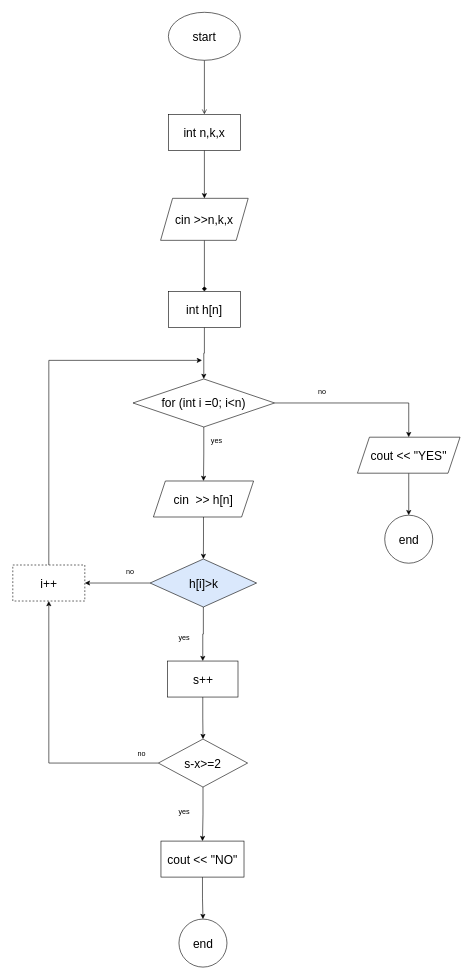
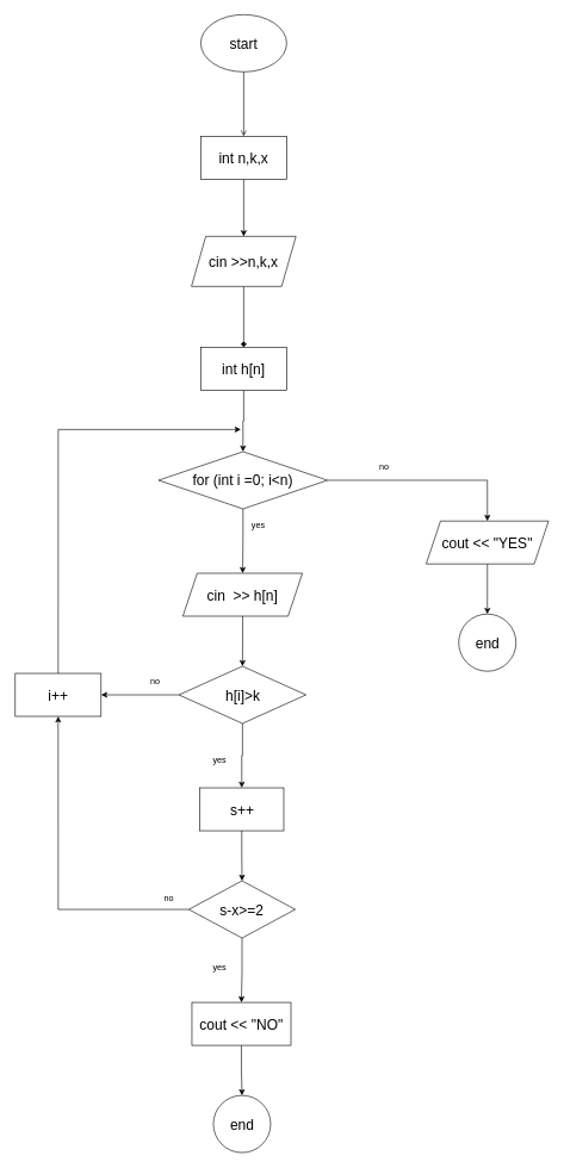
- <mxCell id="27" value="&lt;font style=&quot;font-size: 20px;&quot;&gt;i++&lt;/font&gt;" style="whiteSpace=wrap;html=1;dashed=1;" parent="1" vertex="1"><mxGeometry x="20.75" y="941" width="120" height="60" as="geometry" /></mxCell>
+ <mxCell id="27" value="&lt;font style=&quot;font-size: 20px;&quot;&gt;i++&lt;/font&gt;" style="whiteSpace=wrap;html=1;" parent="1" vertex="1"><mxGeometry x="20.75" y="941" width="120" height="60" as="geometry" /></mxCell>
- <mxCell id="17" value="&lt;font style=&quot;font-size: 20px;&quot;&gt;h[i]&amp;gt;k&lt;/font&gt;" style="rhombus;whiteSpace=wrap;html=1;fillColor=#dae8fc;" parent="1" vertex="1"><mxGeometry x="249.5" y="931" width="177.5" height="80" as="geometry" /></mxCell>
+ <mxCell id="17" value="&lt;font style=&quot;font-size: 20px;&quot;&gt;h[i]&amp;gt;k&lt;/font&gt;" style="rhombus;whiteSpace=wrap;html=1;" parent="1" vertex="1"><mxGeometry x="249.5" y="931" width="177.5" height="80" as="geometry" /></mxCell>
